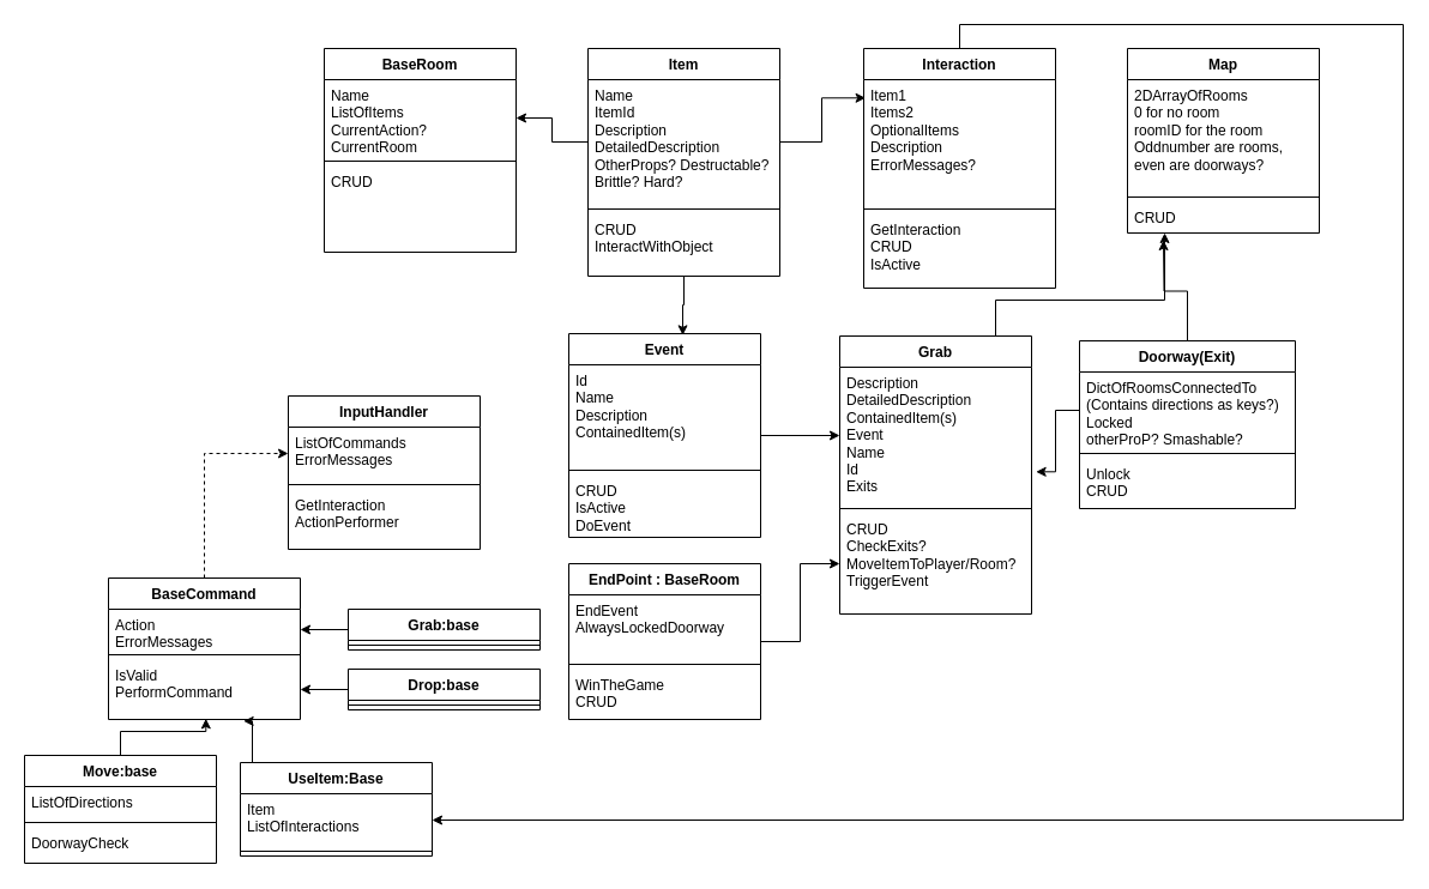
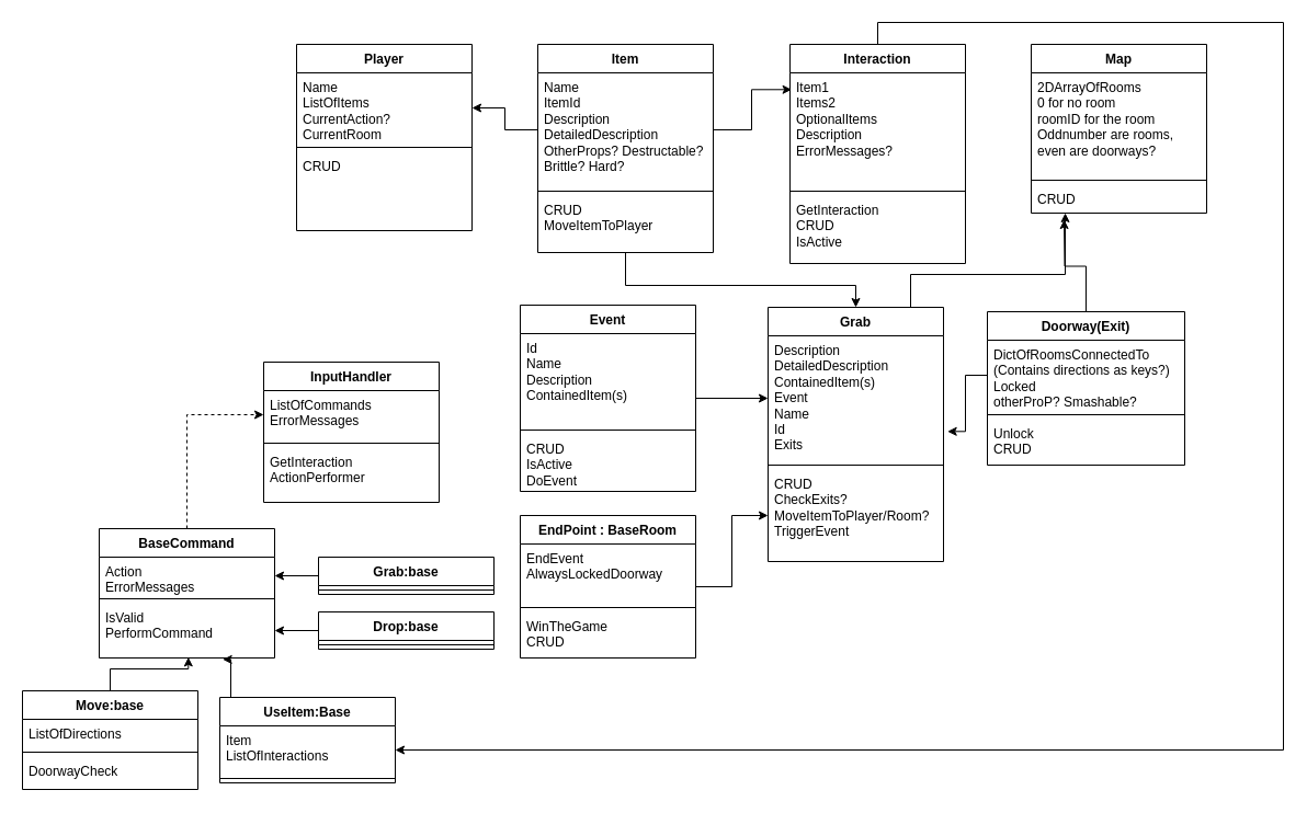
- <mxCell id="2" value="BaseRoom" style="swimlane;fontStyle=1;align=center;verticalAlign=top;childLayout=stackLayout;horizontal=1;startSize=26;horizontalStack=0;resizeParent=1;resizeParentMax=0;resizeLast=0;collapsible=1;marginBottom=0;whiteSpace=wrap;html=1;" parent="1" vertex="1"><mxGeometry x="270" y="40" width="160" height="170" as="geometry" /></mxCell>
+ <mxCell id="2" value="Player" style="swimlane;fontStyle=1;align=center;verticalAlign=top;childLayout=stackLayout;horizontal=1;startSize=26;horizontalStack=0;resizeParent=1;resizeParentMax=0;resizeLast=0;collapsible=1;marginBottom=0;whiteSpace=wrap;html=1;" parent="1" vertex="1"><mxGeometry x="270" y="40" width="160" height="170" as="geometry" /></mxCell>
- <mxCell id="11" value="CRUD&lt;br&gt;InteractWithObject" style="text;strokeColor=none;fillColor=none;align=left;verticalAlign=top;spacingLeft=4;spacingRight=4;overflow=hidden;rotatable=0;points=[[0,0.5],[1,0.5]];portConstraint=eastwest;whiteSpace=wrap;html=1;" parent="8" vertex="1"><mxGeometry y="138" width="160" height="52" as="geometry" /></mxCell>
+ <mxCell id="11" value="CRUD&lt;br&gt;MoveItemToPlayer" style="text;strokeColor=none;fillColor=none;align=left;verticalAlign=top;spacingLeft=4;spacingRight=4;overflow=hidden;rotatable=0;points=[[0,0.5],[1,0.5]];portConstraint=eastwest;whiteSpace=wrap;html=1;" parent="8" vertex="1"><mxGeometry y="138" width="160" height="52" as="geometry" /></mxCell>
+ <mxCell id="7" style="edgeStyle=orthogonalEdgeStyle;rounded=0;orthogonalLoop=1;jettySize=auto;html=1;entryX=0.5;entryY=0;entryDx=0;entryDy=0;" parent="1" source="8" target="13" edge="1"><mxGeometry relative="1" as="geometry"><Array as="points"><mxPoint x="570" y="260" /><mxPoint x="780" y="260" /></Array></mxGeometry></mxCell>
- <mxCell id="43" style="edgeStyle=orthogonalEdgeStyle;rounded=0;orthogonalLoop=1;jettySize=auto;html=1;entryX=0.594;entryY=0.008;entryDx=0;entryDy=0;entryPerimeter=0;" parent="1" source="8" target="18" edge="1"><mxGeometry relative="1" as="geometry" /></mxCell>
